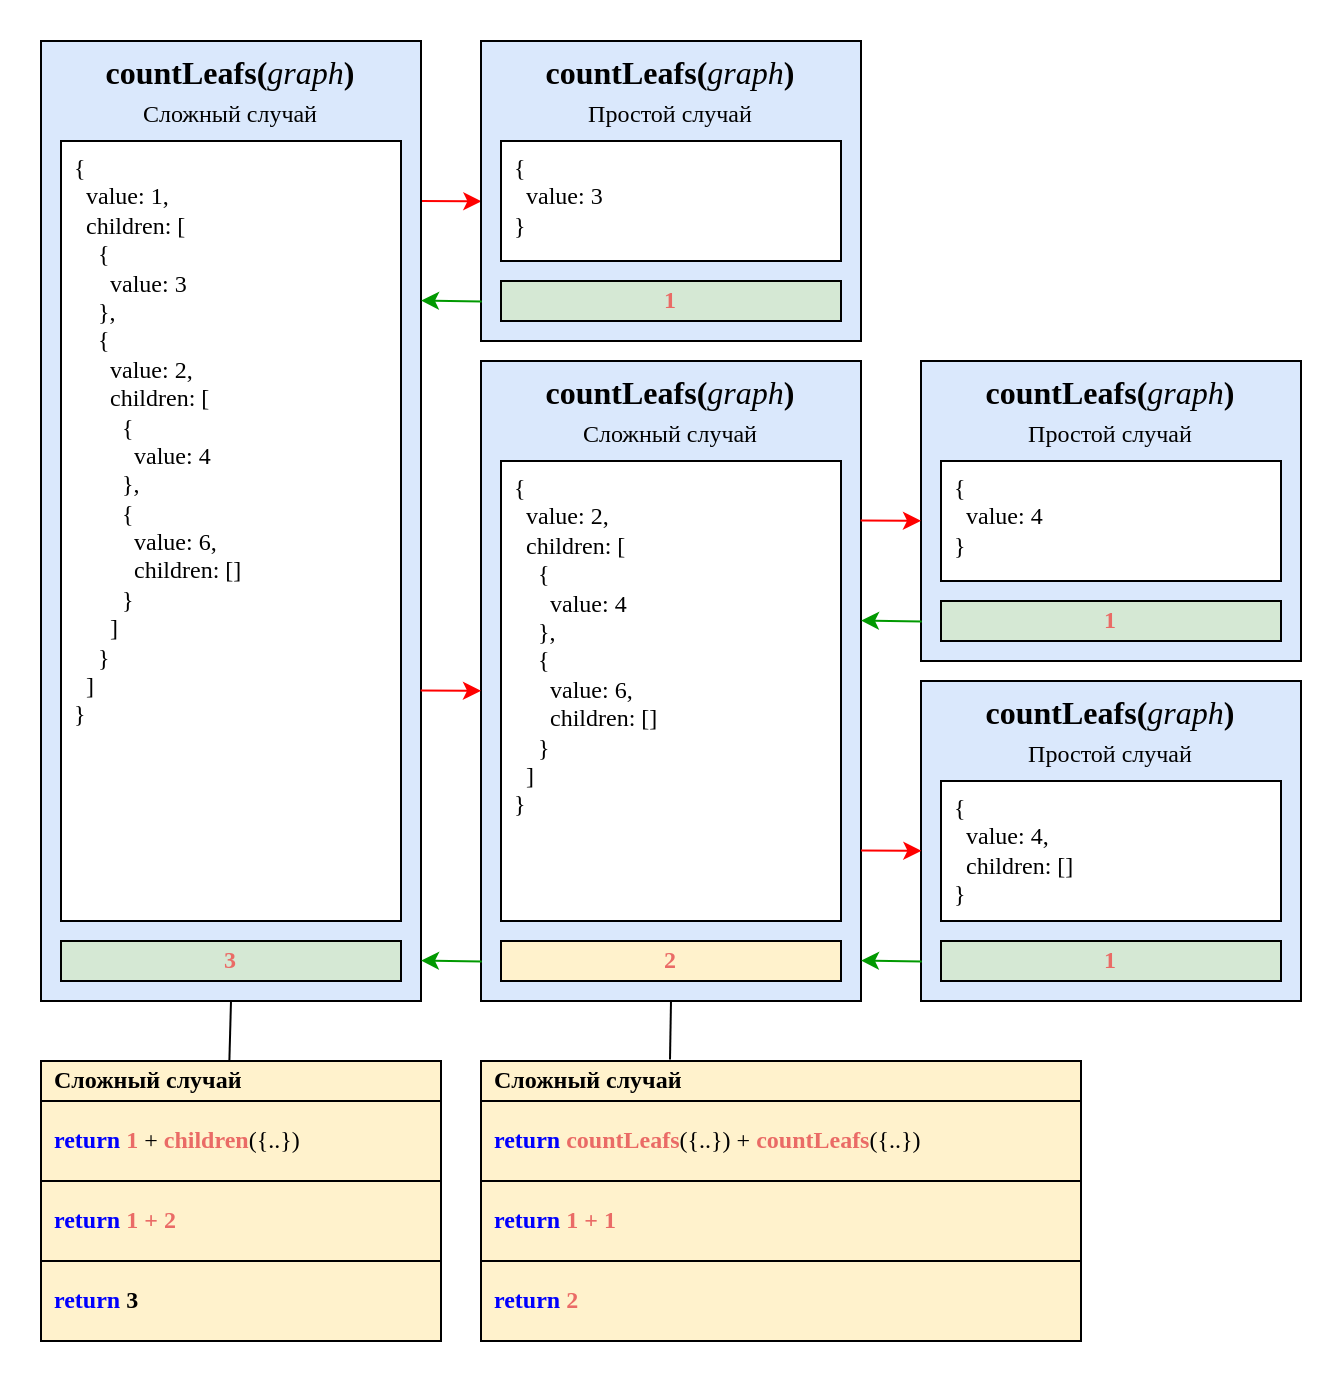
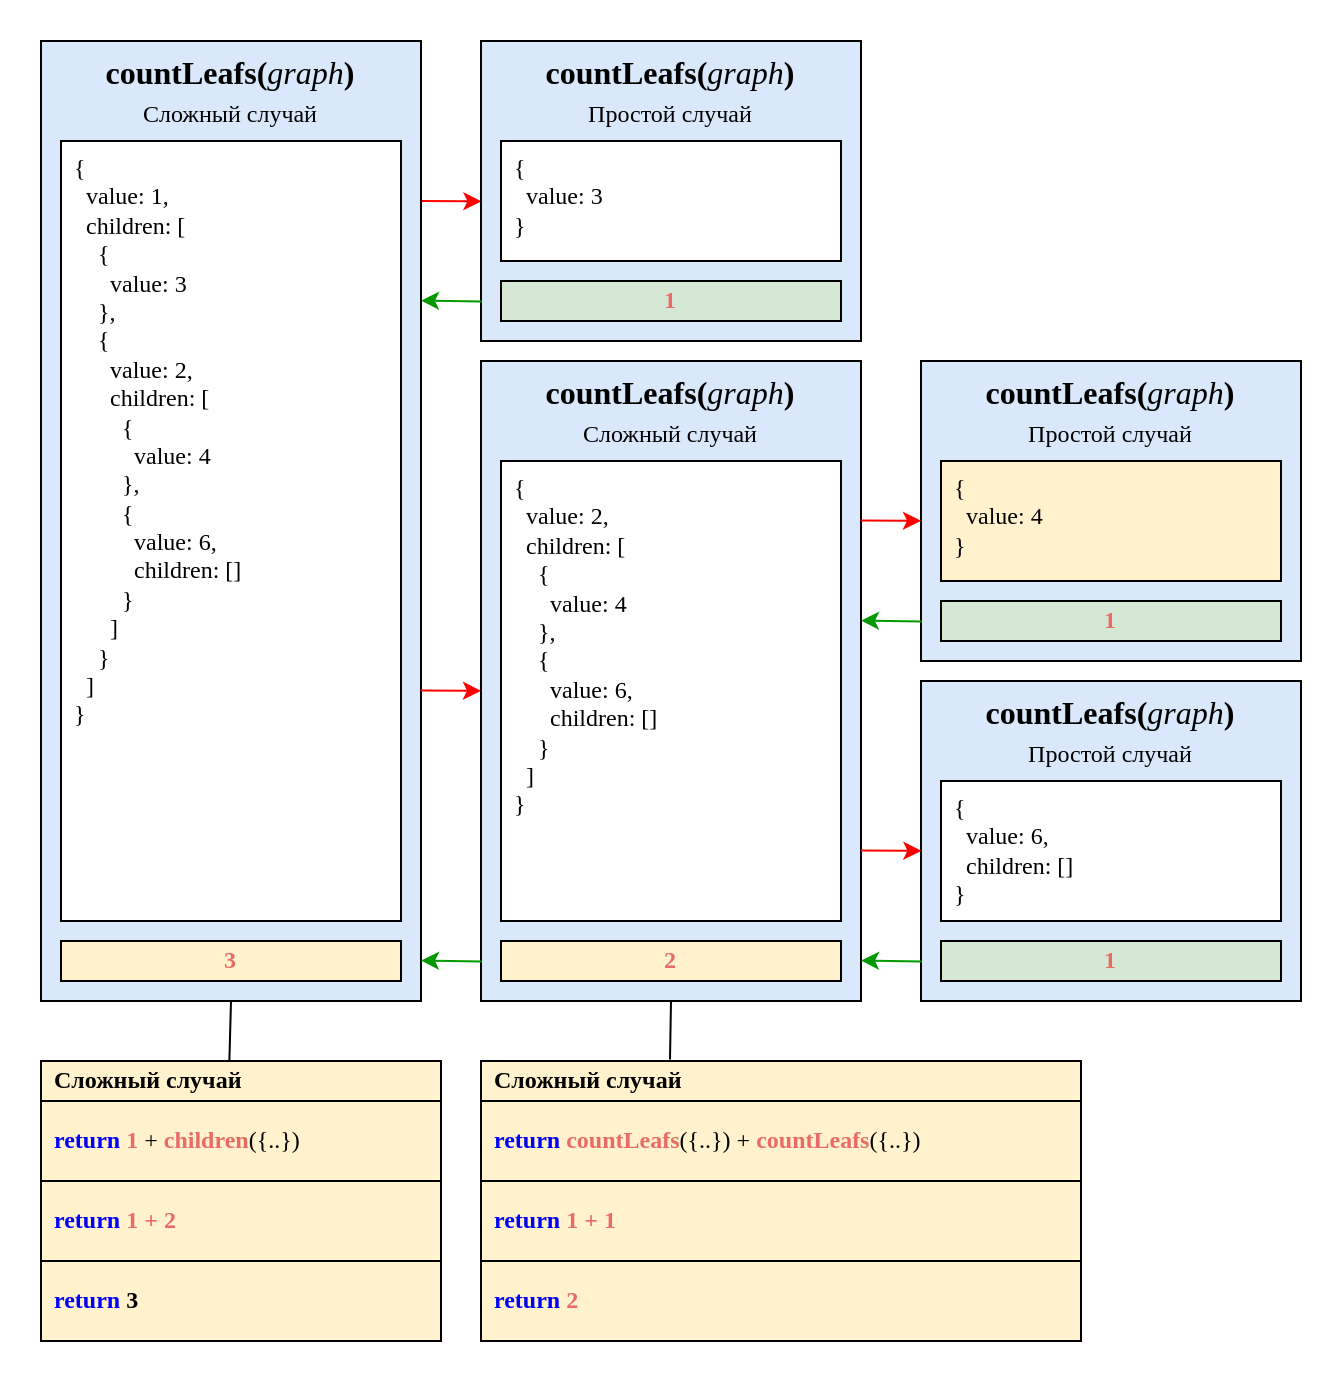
- <mxCell id="24" value="&lt;div&gt;{&lt;/div&gt;&lt;div&gt;&amp;nbsp; value: 4&lt;/div&gt;&lt;div&gt;}&lt;/div&gt;" style="rounded=0;whiteSpace=wrap;html=1;shadow=0;fontFamily=Consolas;align=left;spacingLeft=5;spacingRight=5;verticalAlign=top;" vertex="1" parent="1"><mxGeometry x="470" y="230" width="170" height="60" as="geometry" /></mxCell>
+ <mxCell id="24" value="&lt;div&gt;{&lt;/div&gt;&lt;div&gt;&amp;nbsp; value: 4&lt;/div&gt;&lt;div&gt;}&lt;/div&gt;" style="rounded=0;whiteSpace=wrap;html=1;shadow=0;fontFamily=Consolas;align=left;spacingLeft=5;spacingRight=5;verticalAlign=top;fillColor=#fff2cc;" vertex="1" parent="1"><mxGeometry x="470" y="230" width="170" height="60" as="geometry" /></mxCell>
- <mxCell id="27" value="&lt;div&gt;{&lt;/div&gt;&lt;div&gt;&amp;nbsp; value: 4,&lt;/div&gt;&lt;div&gt;&amp;nbsp; children: []&lt;/div&gt;&lt;div&gt;}&lt;/div&gt;" style="rounded=0;whiteSpace=wrap;html=1;shadow=0;fontFamily=Consolas;align=left;spacingLeft=5;spacingRight=5;verticalAlign=top;" vertex="1" parent="1"><mxGeometry x="470" y="390" width="170" height="70" as="geometry" /></mxCell>
+ <mxCell id="27" value="&lt;div&gt;{&lt;/div&gt;&lt;div&gt;&amp;nbsp; value: 6,&lt;/div&gt;&lt;div&gt;&amp;nbsp; children: []&lt;/div&gt;&lt;div&gt;}&lt;/div&gt;" style="rounded=0;whiteSpace=wrap;html=1;shadow=0;fontFamily=Consolas;align=left;spacingLeft=5;spacingRight=5;verticalAlign=top;" vertex="1" parent="1"><mxGeometry x="470" y="390" width="170" height="70" as="geometry" /></mxCell>
- <mxCell id="19" value="&lt;span style=&quot;color: rgb(234 , 107 , 102) ; font-family: &amp;#34;consolas&amp;#34; ; text-align: left&quot;&gt;3&lt;/span&gt;" style="rounded=0;whiteSpace=wrap;html=1;shadow=0;fontFamily=Consolas;strokeColor=#000000;align=center;spacingLeft=5;spacingRight=5;verticalAlign=middle;fillColor=#d5e8d4;fontStyle=1" parent="1" vertex="1"><mxGeometry x="30" y="470" width="170" height="20" as="geometry" /></mxCell>
+ <mxCell id="19" value="&lt;span style=&quot;color: rgb(234 , 107 , 102) ; font-family: &amp;#34;consolas&amp;#34; ; text-align: left&quot;&gt;3&lt;/span&gt;" style="rounded=0;whiteSpace=wrap;html=1;shadow=0;fontFamily=Consolas;strokeColor=#000000;align=center;spacingLeft=5;spacingRight=5;verticalAlign=middle;fillColor=#fff2cc;fontStyle=1;" parent="1" vertex="1"><mxGeometry x="30" y="470" width="170" height="20" as="geometry" /></mxCell>
